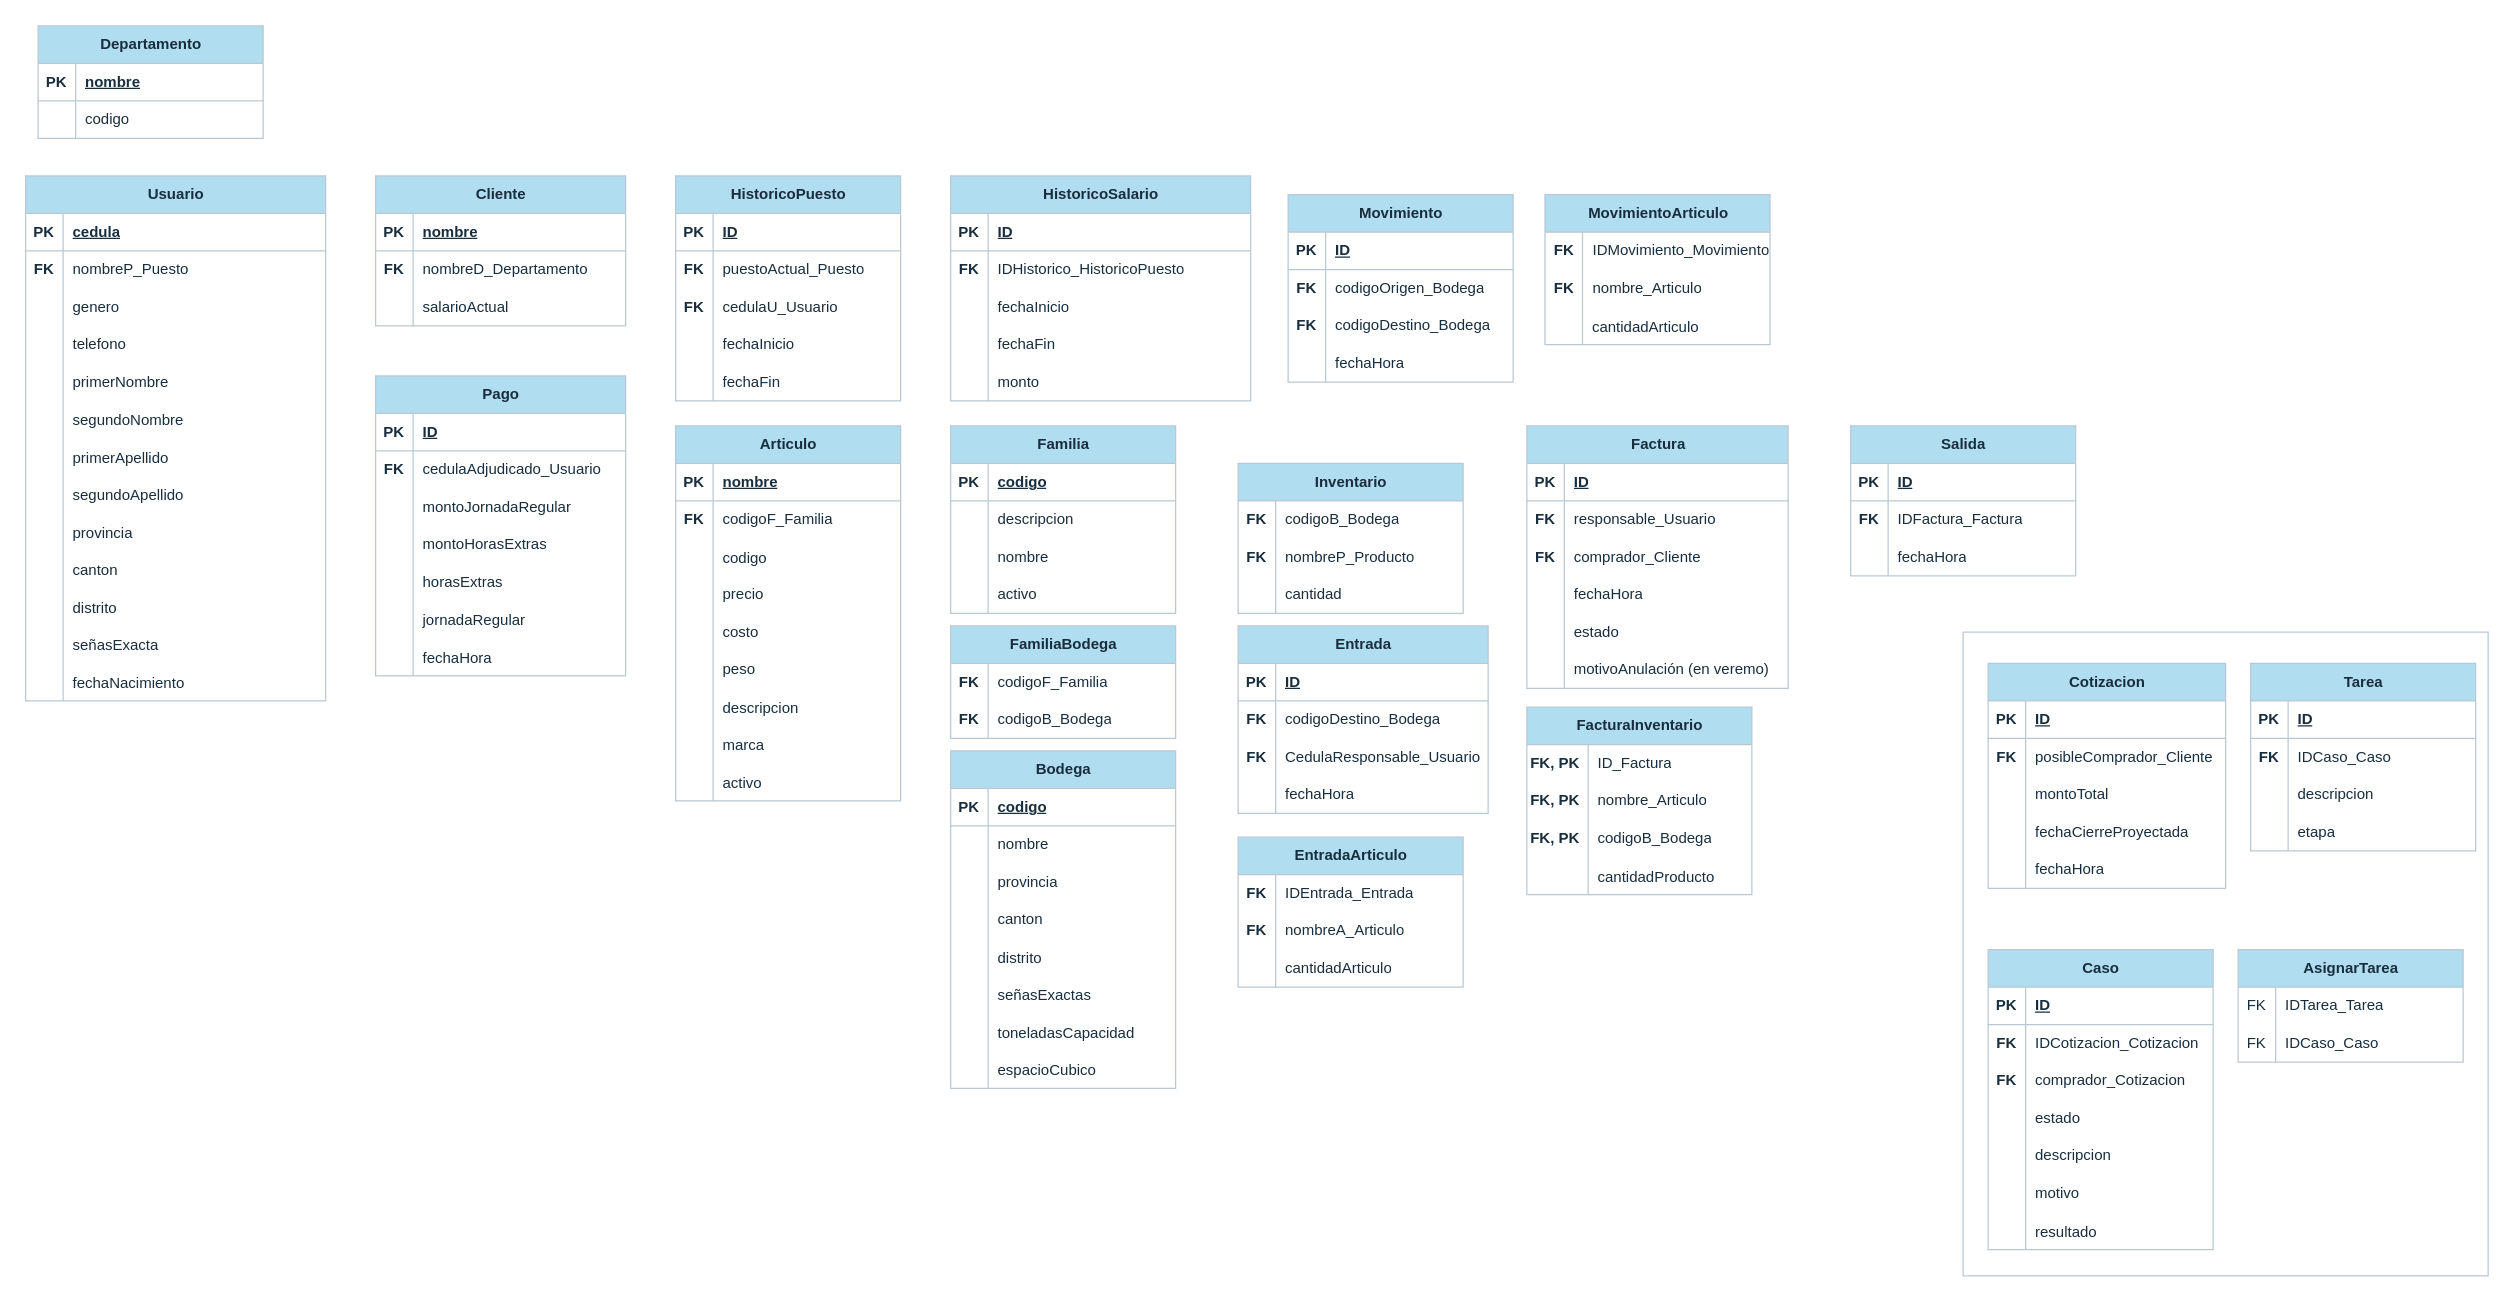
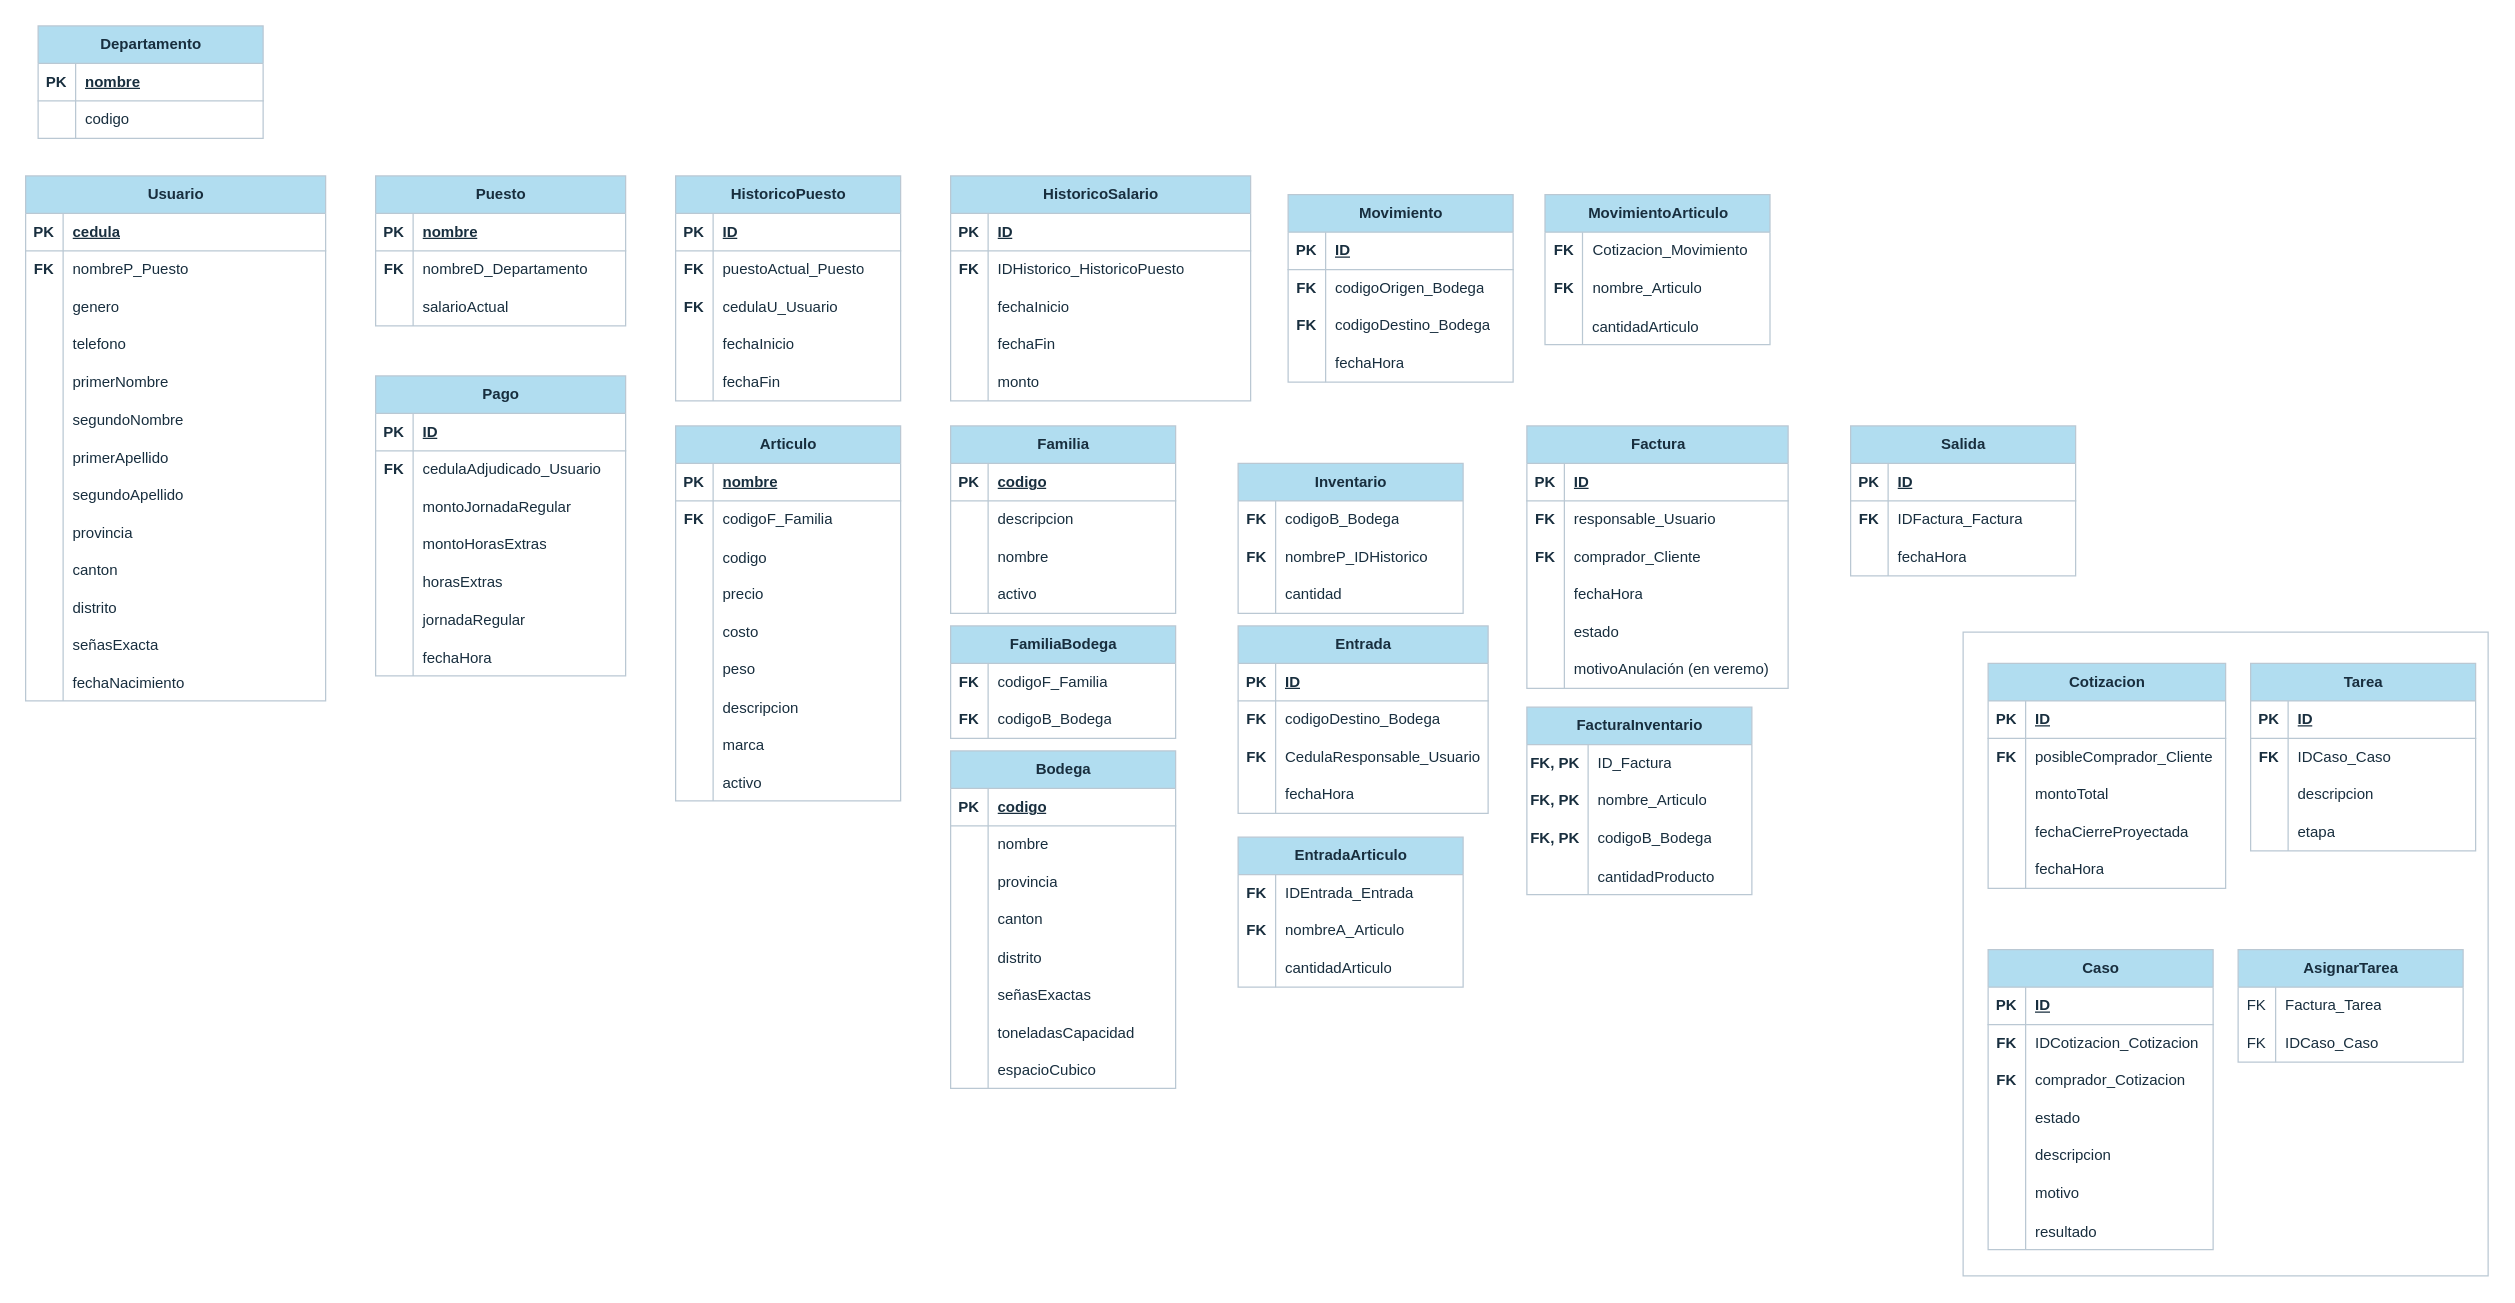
- <mxCell id="43" value="Cliente" style="shape=table;startSize=30;container=1;collapsible=1;childLayout=tableLayout;fixedRows=1;rowLines=0;fontStyle=1;align=center;resizeLast=1;html=1;labelBackgroundColor=none;fillColor=#B1DDF0;strokeColor=#BAC8D3;fontColor=#182E3E;" parent="1" vertex="1"><mxGeometry x="300" y="140" width="200" height="120" as="geometry" /></mxCell>
+ <mxCell id="43" value="Puesto" style="shape=table;startSize=30;container=1;collapsible=1;childLayout=tableLayout;fixedRows=1;rowLines=0;fontStyle=1;align=center;resizeLast=1;html=1;labelBackgroundColor=none;fillColor=#B1DDF0;strokeColor=#BAC8D3;fontColor=#182E3E;" parent="1" vertex="1"><mxGeometry x="300" y="140" width="200" height="120" as="geometry" /></mxCell>
- <mxCell id="258" value="IDMovimiento_Movimiento" style="shape=partialRectangle;connectable=0;fillColor=none;top=0;left=0;bottom=0;right=0;align=left;spacingLeft=6;fontStyle=0;overflow=hidden;whiteSpace=wrap;html=1;strokeColor=#BAC8D3;fontColor=#182E3E;labelBackgroundColor=none;" parent="256" vertex="1"><mxGeometry x="30" width="150" height="30" as="geometry"><mxRectangle width="150" height="30" as="alternateBounds" /></mxGeometry></mxCell>
+ <mxCell id="258" value="Cotizacion_Movimiento" style="shape=partialRectangle;connectable=0;fillColor=none;top=0;left=0;bottom=0;right=0;align=left;spacingLeft=6;fontStyle=0;overflow=hidden;whiteSpace=wrap;html=1;strokeColor=#BAC8D3;fontColor=#182E3E;labelBackgroundColor=none;" parent="256" vertex="1"><mxGeometry x="30" width="150" height="30" as="geometry"><mxRectangle width="150" height="30" as="alternateBounds" /></mxGeometry></mxCell>
- <mxCell id="206" value="nombreP_Producto" style="shape=partialRectangle;connectable=0;fillColor=none;top=0;left=0;bottom=0;right=0;align=left;spacingLeft=6;fontStyle=0;overflow=hidden;whiteSpace=wrap;html=1;strokeColor=#BAC8D3;fontColor=#182E3E;labelBackgroundColor=none;" parent="204" vertex="1"><mxGeometry x="30" width="150" height="30" as="geometry"><mxRectangle width="150" height="30" as="alternateBounds" /></mxGeometry></mxCell>
+ <mxCell id="206" value="nombreP_IDHistorico" style="shape=partialRectangle;connectable=0;fillColor=none;top=0;left=0;bottom=0;right=0;align=left;spacingLeft=6;fontStyle=0;overflow=hidden;whiteSpace=wrap;html=1;strokeColor=#BAC8D3;fontColor=#182E3E;labelBackgroundColor=none;" parent="204" vertex="1"><mxGeometry x="30" width="150" height="30" as="geometry"><mxRectangle width="150" height="30" as="alternateBounds" /></mxGeometry></mxCell>
- <mxCell id="339" value="IDTarea_Tarea" style="shape=partialRectangle;connectable=0;fillColor=none;top=0;left=0;bottom=0;right=0;align=left;spacingLeft=6;fontStyle=0;overflow=hidden;whiteSpace=wrap;html=1;strokeColor=#BAC8D3;fontColor=#182E3E;" vertex="1" parent="337"><mxGeometry x="30" width="150" height="30" as="geometry"><mxRectangle width="150" height="30" as="alternateBounds" /></mxGeometry></mxCell>
+ <mxCell id="339" value="Factura_Tarea" style="shape=partialRectangle;connectable=0;fillColor=none;top=0;left=0;bottom=0;right=0;align=left;spacingLeft=6;fontStyle=0;overflow=hidden;whiteSpace=wrap;html=1;strokeColor=#BAC8D3;fontColor=#182E3E;" vertex="1" parent="337"><mxGeometry x="30" width="150" height="30" as="geometry"><mxRectangle width="150" height="30" as="alternateBounds" /></mxGeometry></mxCell>
